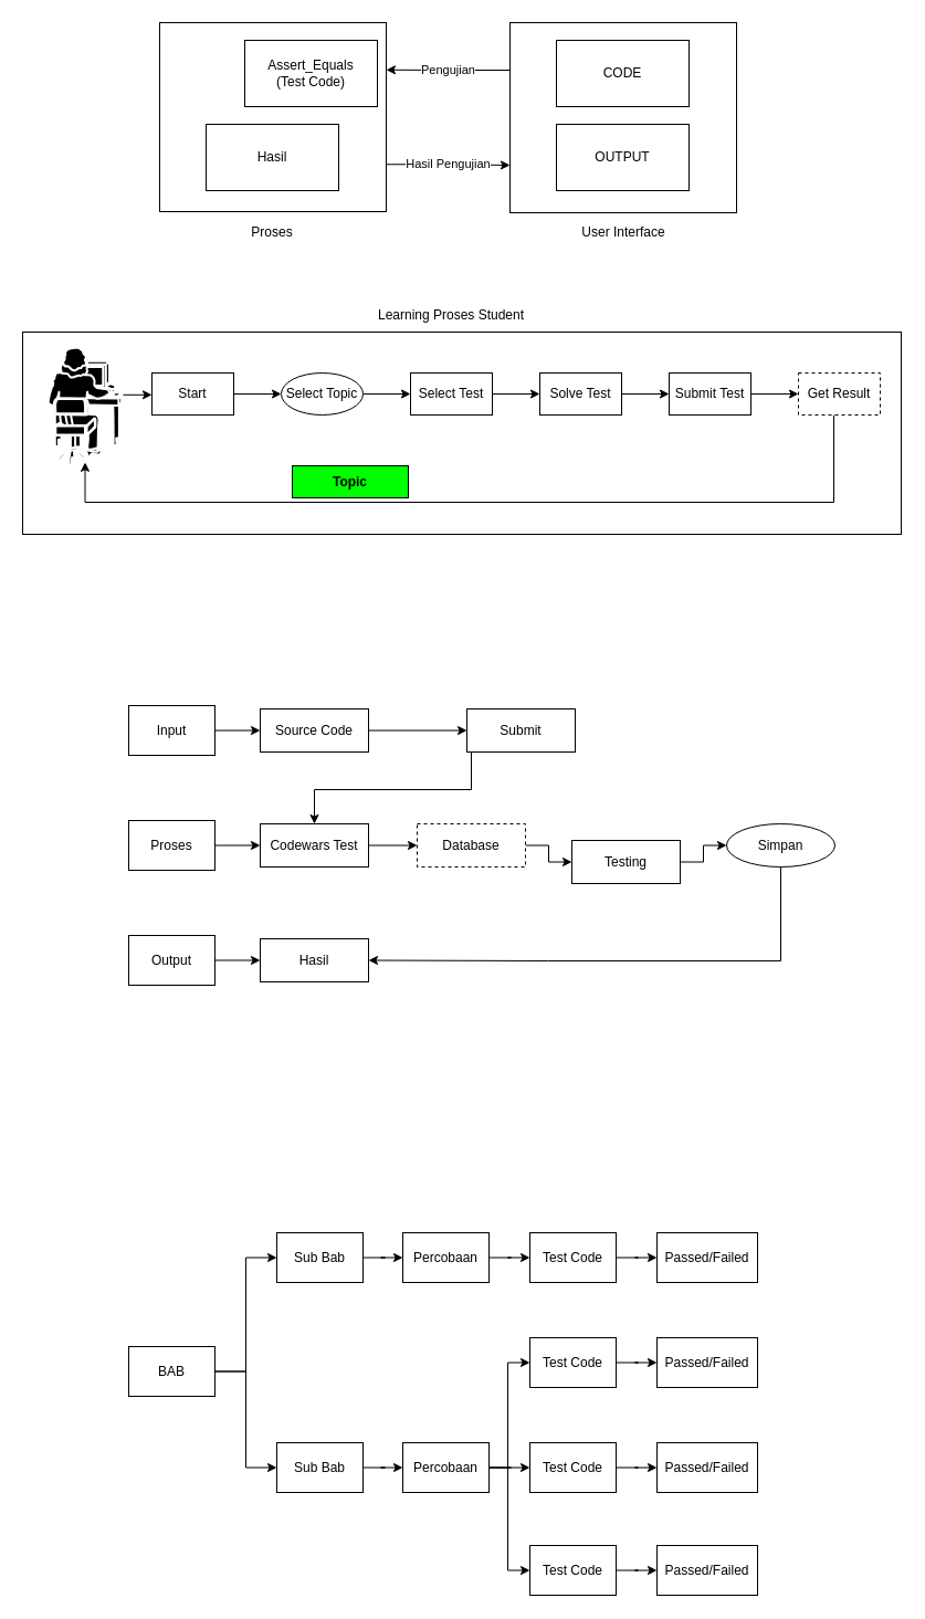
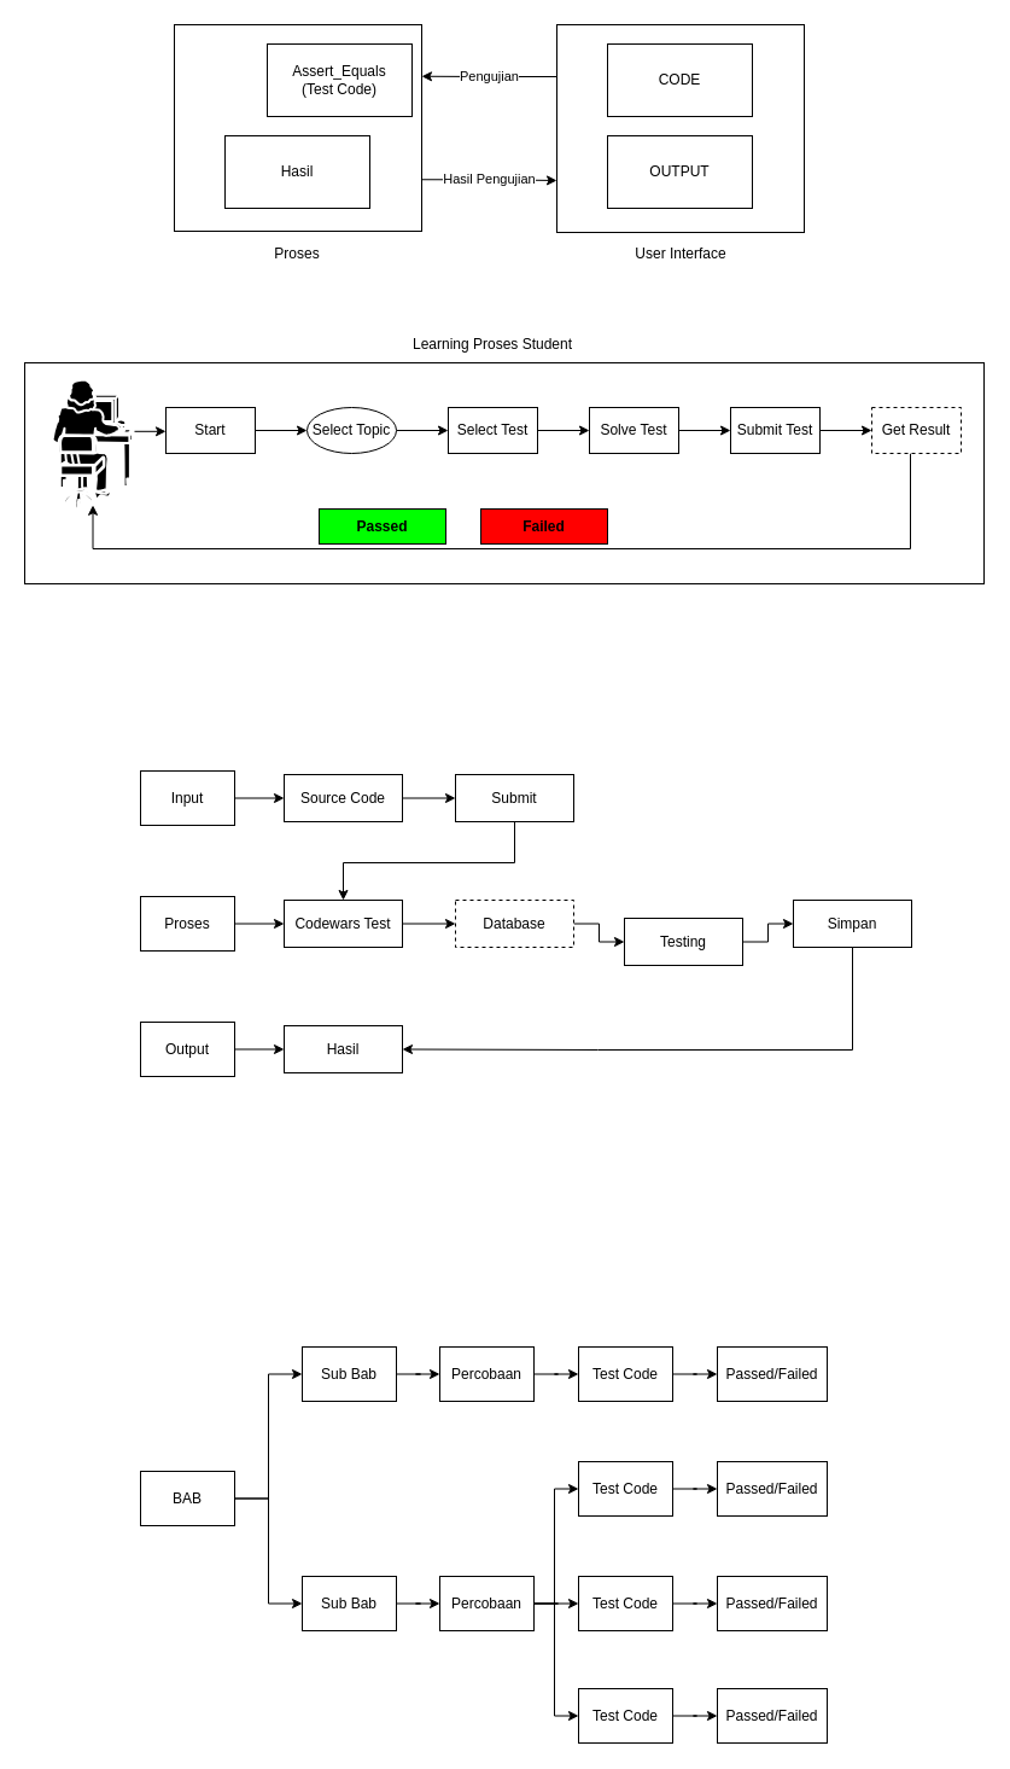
+ <mxCell id="28" value="Failed" style="rounded=0;whiteSpace=wrap;html=1;fillColor=#FF0000;fontStyle=1" vertex="1" parent="1"><mxGeometry x="398" y="421" width="105" height="29" as="geometry" /></mxCell>
- <mxCell id="27" value="Topic" style="rounded=0;whiteSpace=wrap;html=1;fillColor=#00FF00;fontStyle=1" vertex="1" parent="1"><mxGeometry x="264" y="421" width="105" height="29" as="geometry" /></mxCell>
+ <mxCell id="27" value="Passed" style="rounded=0;whiteSpace=wrap;html=1;fillColor=#00FF00;fontStyle=1" vertex="1" parent="1"><mxGeometry x="264" y="421" width="105" height="29" as="geometry" /></mxCell>
- <mxCell id="39" value="Submit" style="rounded=0;whiteSpace=wrap;html=1;" vertex="1" parent="1"><mxGeometry x="422" y="641" width="98" height="39" as="geometry" /></mxCell>
+ <mxCell id="39" value="Submit" style="rounded=0;whiteSpace=wrap;html=1;" vertex="1" parent="1"><mxGeometry x="377" y="641" width="98" height="39" as="geometry" /></mxCell>
- <mxCell id="47" value="Simpan" style="ellipse;whiteSpace=wrap;html=1;" vertex="1" parent="1"><mxGeometry x="657" y="745" width="98" height="39" as="geometry" /></mxCell>
+ <mxCell id="47" value="Simpan" style="rounded=0;whiteSpace=wrap;html=1;" vertex="1" parent="1"><mxGeometry x="657" y="745" width="98" height="39" as="geometry" /></mxCell>
